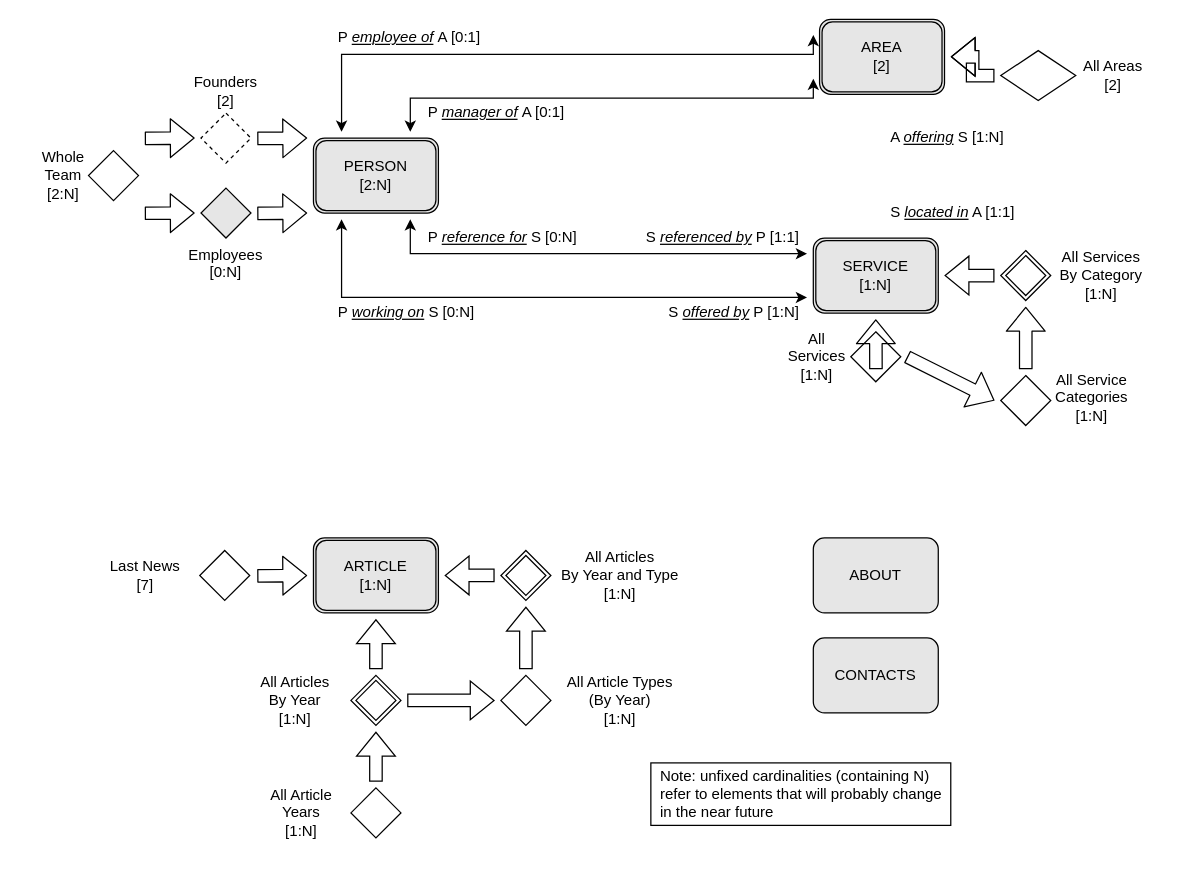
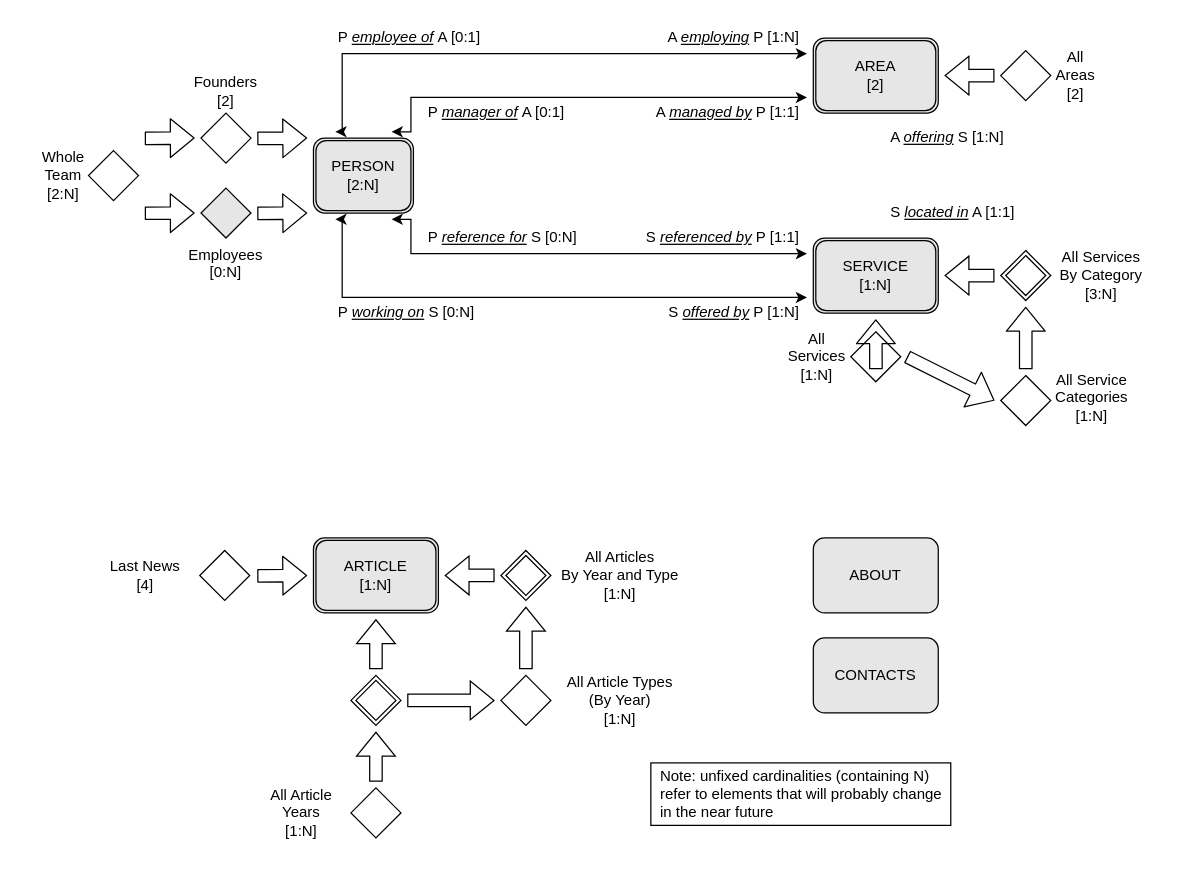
+ <mxCell id="50" value="A &lt;u style=&quot;font-style: italic&quot;&gt;employing&lt;/u&gt;&amp;nbsp;P [1:N]" style="text;html=1;align=right;verticalAlign=middle;resizable=0;points=[];autosize=1;strokeColor=none;" parent="1" vertex="1"><mxGeometry x="520" y="20" width="120" height="20" as="geometry" /></mxCell>
- <mxCell id="44" value="AREA&lt;br&gt;[2]" style="shape=ext;rounded=1;html=1;whiteSpace=wrap;double=1;fillColor=#E6E6E6;perimeterSpacing=5;" parent="1" vertex="1"><mxGeometry x="655" y="15" width="100" height="60" as="geometry" /></mxCell>
+ <mxCell id="44" value="AREA&lt;br&gt;[2]" style="shape=ext;rounded=1;html=1;whiteSpace=wrap;double=1;fillColor=#E6E6E6;perimeterSpacing=5;" parent="1" vertex="1"><mxGeometry x="650" y="30" width="100" height="60" as="geometry" /></mxCell>
- <mxCell id="46" value="All Areas [2]" style="rhombus;whiteSpace=wrap;html=1;labelPosition=right;verticalLabelPosition=middle;align=center;verticalAlign=middle;perimeterSpacing=5;" parent="1" vertex="1"><mxGeometry x="800" y="40" width="60" height="40" as="geometry" /></mxCell>
+ <mxCell id="46" value="All Areas [2]" style="rhombus;whiteSpace=wrap;html=1;labelPosition=right;verticalLabelPosition=middle;align=center;verticalAlign=middle;perimeterSpacing=5;" parent="1" vertex="1"><mxGeometry x="800" y="40" width="40" height="40" as="geometry" /></mxCell>
+ <mxCell id="52" value="A &lt;u style=&quot;font-style: italic&quot;&gt;managed by&lt;/u&gt;&amp;nbsp;P [1:1]" style="text;html=1;align=right;verticalAlign=middle;resizable=0;points=[];autosize=1;strokeColor=none;" parent="1" vertex="1"><mxGeometry x="510" y="80" width="130" height="20" as="geometry" /></mxCell>
- <mxCell id="18" value="Founders [2]" style="rhombus;whiteSpace=wrap;html=1;labelPosition=center;verticalLabelPosition=top;align=center;verticalAlign=bottom;perimeterSpacing=5;dashed=1;" parent="16" vertex="1"><mxGeometry x="90" width="40" height="40" as="geometry" /></mxCell>
+ <mxCell id="18" value="Founders [2]" style="rhombus;whiteSpace=wrap;html=1;labelPosition=center;verticalLabelPosition=top;align=center;verticalAlign=bottom;perimeterSpacing=5;" parent="16" vertex="1"><mxGeometry x="90" width="40" height="40" as="geometry" /></mxCell>
- <mxCell id="17" value="PERSON&lt;br&gt;[2:N]" style="shape=ext;rounded=1;html=1;whiteSpace=wrap;double=1;fillColor=#E6E6E6;perimeterSpacing=5;" parent="16" vertex="1"><mxGeometry x="180" y="20" width="100" height="60" as="geometry" /></mxCell>
+ <mxCell id="17" value="PERSON&lt;br&gt;[2:N]" style="shape=ext;rounded=1;html=1;whiteSpace=wrap;double=1;fillColor=#E6E6E6;perimeterSpacing=5;" parent="16" vertex="1"><mxGeometry x="180" y="20" width="80" height="60" as="geometry" /></mxCell>
- <mxCell id="15" value="All Services&lt;br&gt;By Category&lt;br&gt;[1:N]" style="text;html=1;align=center;verticalAlign=middle;resizable=0;points=[];autosize=1;strokeColor=none;" parent="6" vertex="1"><mxGeometry x="190" y="5" width="80" height="50" as="geometry" /></mxCell>
+ <mxCell id="15" value="All Services&lt;br&gt;By Category&lt;br&gt;[3:N]" style="text;html=1;align=center;verticalAlign=middle;resizable=0;points=[];autosize=1;strokeColor=none;" parent="6" vertex="1"><mxGeometry x="190" y="5" width="80" height="50" as="geometry" /></mxCell>
- <mxCell id="63" value="Last News&lt;br&gt;[7]" style="text;html=1;align=center;verticalAlign=middle;resizable=0;points=[];autosize=1;strokeColor=none;" parent="62" vertex="1"><mxGeometry x="60" y="10" width="70" height="30" as="geometry" /></mxCell>
+ <mxCell id="63" value="Last News&lt;br&gt;[4]" style="text;html=1;align=center;verticalAlign=middle;resizable=0;points=[];autosize=1;strokeColor=none;" parent="62" vertex="1"><mxGeometry x="60" y="10" width="70" height="30" as="geometry" /></mxCell>
- <mxCell id="43" value="All Articles&lt;br&gt;By Year&lt;br&gt;[1:N]" style="text;html=1;align=center;verticalAlign=middle;resizable=0;points=[];autosize=1;strokeColor=none;" parent="41" vertex="1"><mxGeometry x="10" width="70" height="50" as="geometry" /></mxCell>
